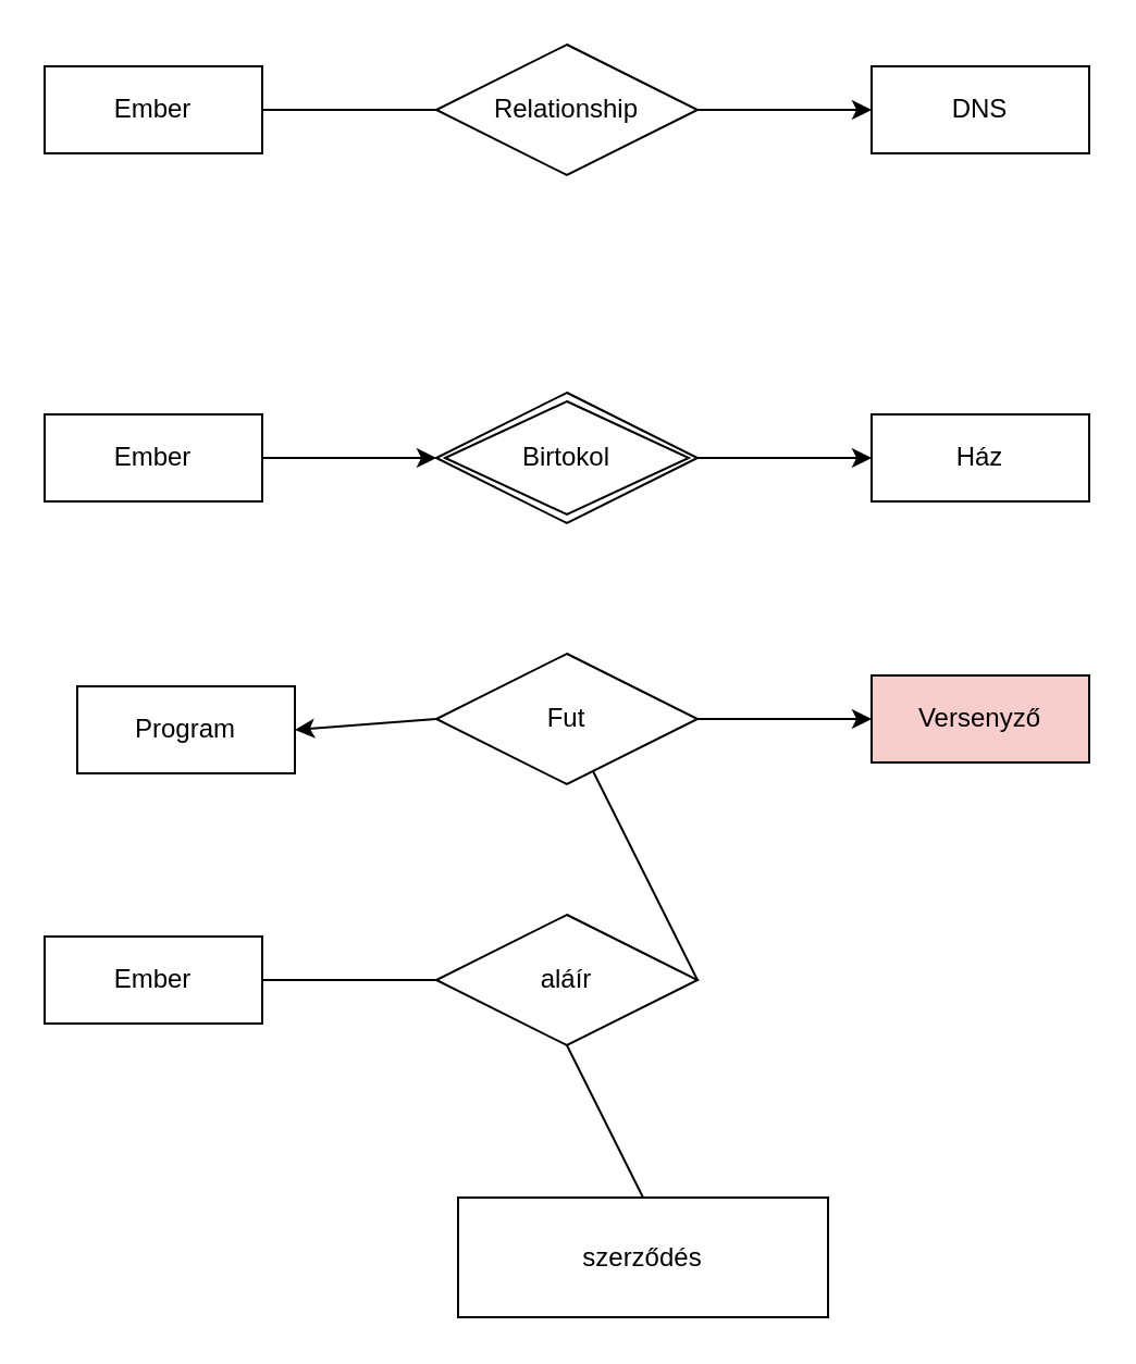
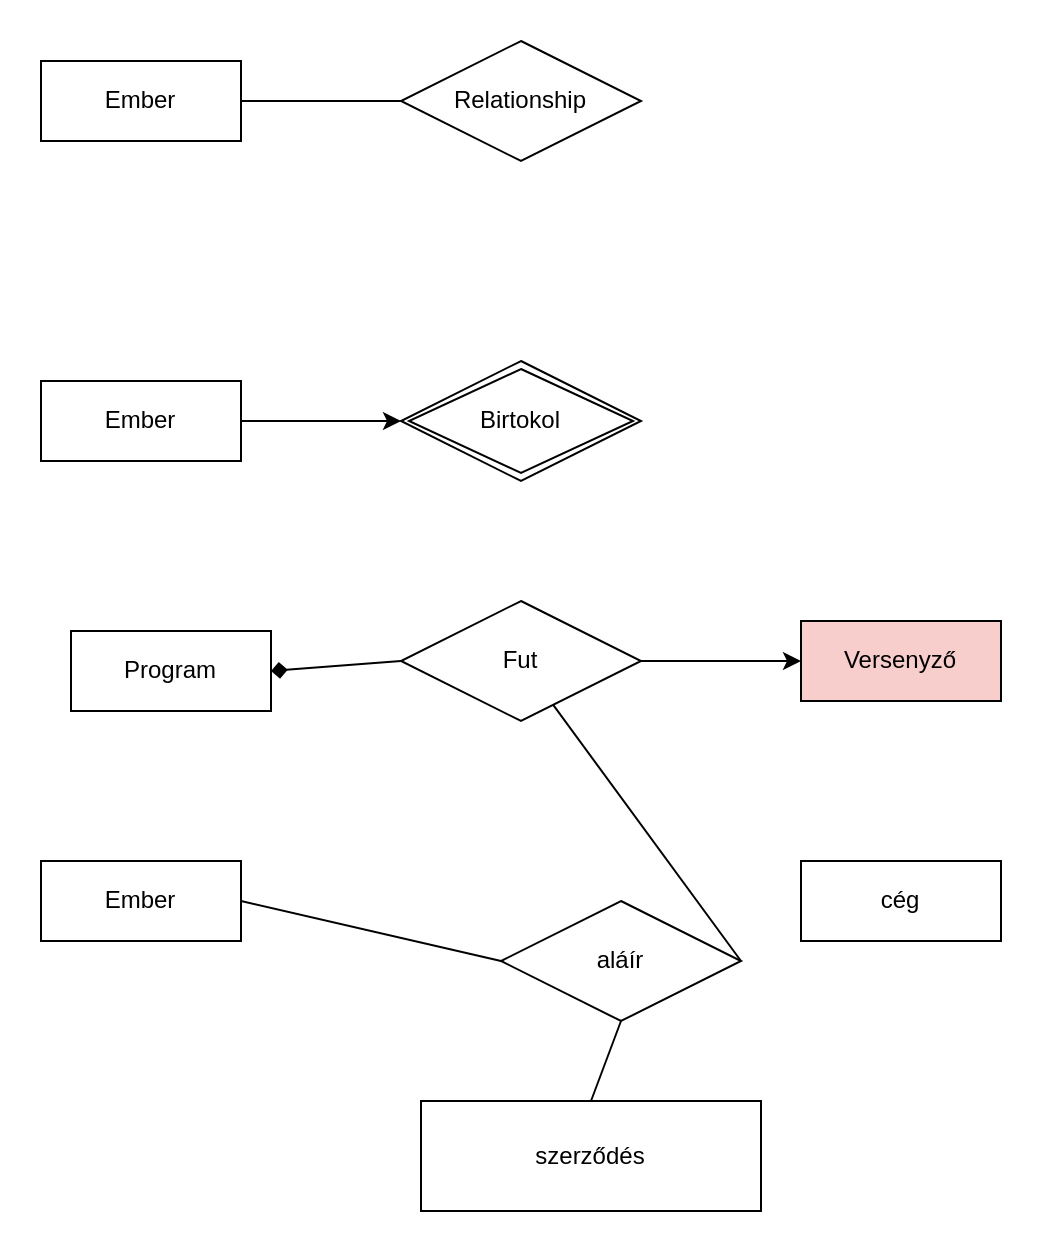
- <mxCell id="8" value="" style="endArrow=classic;html=1;rounded=0;entryX=0;entryY=0.5;entryDx=0;entryDy=0;exitX=1;exitY=0.5;exitDx=0;exitDy=0;" edge="1" parent="1" source="2" target="4"><mxGeometry width="50" height="50" relative="1" as="geometry"><mxPoint x="270" y="250" as="sourcePoint" /><mxPoint x="320" y="200" as="targetPoint" /></mxGeometry></mxCell>
- <mxCell id="4" value="DNS" style="whiteSpace=wrap;html=1;align=center;" vertex="1" parent="1"><mxGeometry x="400" y="30" width="100" height="40" as="geometry" /></mxCell>
- <mxCell id="11" value="" style="endArrow=classic;html=1;rounded=0;entryX=0;entryY=0.5;entryDx=0;entryDy=0;exitX=1;exitY=0.5;exitDx=0;exitDy=0;" edge="1" parent="1" source="9" target="6"><mxGeometry width="50" height="50" relative="1" as="geometry"><mxPoint x="270" y="250" as="sourcePoint" /><mxPoint x="320" y="200" as="targetPoint" /></mxGeometry></mxCell>
- <mxCell id="6" value="Ház" style="whiteSpace=wrap;html=1;align=center;" vertex="1" parent="1"><mxGeometry x="400" y="190" width="100" height="40" as="geometry" /></mxCell>
- <mxCell id="15" value="" style="endArrow=classic;html=1;rounded=0;exitX=0;exitY=0.5;exitDx=0;exitDy=0;entryX=1;entryY=0.5;entryDx=0;entryDy=0;" edge="1" parent="1" source="12" target="13"><mxGeometry width="50" height="50" relative="1" as="geometry"><mxPoint x="270" y="250" as="sourcePoint" /><mxPoint x="320" y="200" as="targetPoint" /></mxGeometry></mxCell>
+ <mxCell id="15" value="" style="endArrow=diamond;html=1;rounded=0;exitX=0;exitY=0.5;exitDx=0;exitDy=0;entryX=1;entryY=0.5;entryDx=0;entryDy=0;" edge="1" parent="1" source="12" target="13"><mxGeometry width="50" height="50" relative="1" as="geometry"><mxPoint x="270" y="250" as="sourcePoint" /><mxPoint x="320" y="200" as="targetPoint" /></mxGeometry></mxCell>
- <mxCell id="17" value="aláír" style="shape=rhombus;perimeter=rhombusPerimeter;whiteSpace=wrap;html=1;align=center;" vertex="1" parent="1"><mxGeometry x="200" y="420" width="120" height="60" as="geometry" /></mxCell>
+ <mxCell id="17" value="aláír" style="shape=rhombus;perimeter=rhombusPerimeter;whiteSpace=wrap;html=1;align=center;" vertex="1" parent="1"><mxGeometry x="250" y="450" width="120" height="60" as="geometry" /></mxCell>
+ <mxCell id="19" value="cég" style="whiteSpace=wrap;html=1;align=center;" vertex="1" parent="1"><mxGeometry x="400" y="430" width="100" height="40" as="geometry" /></mxCell>
